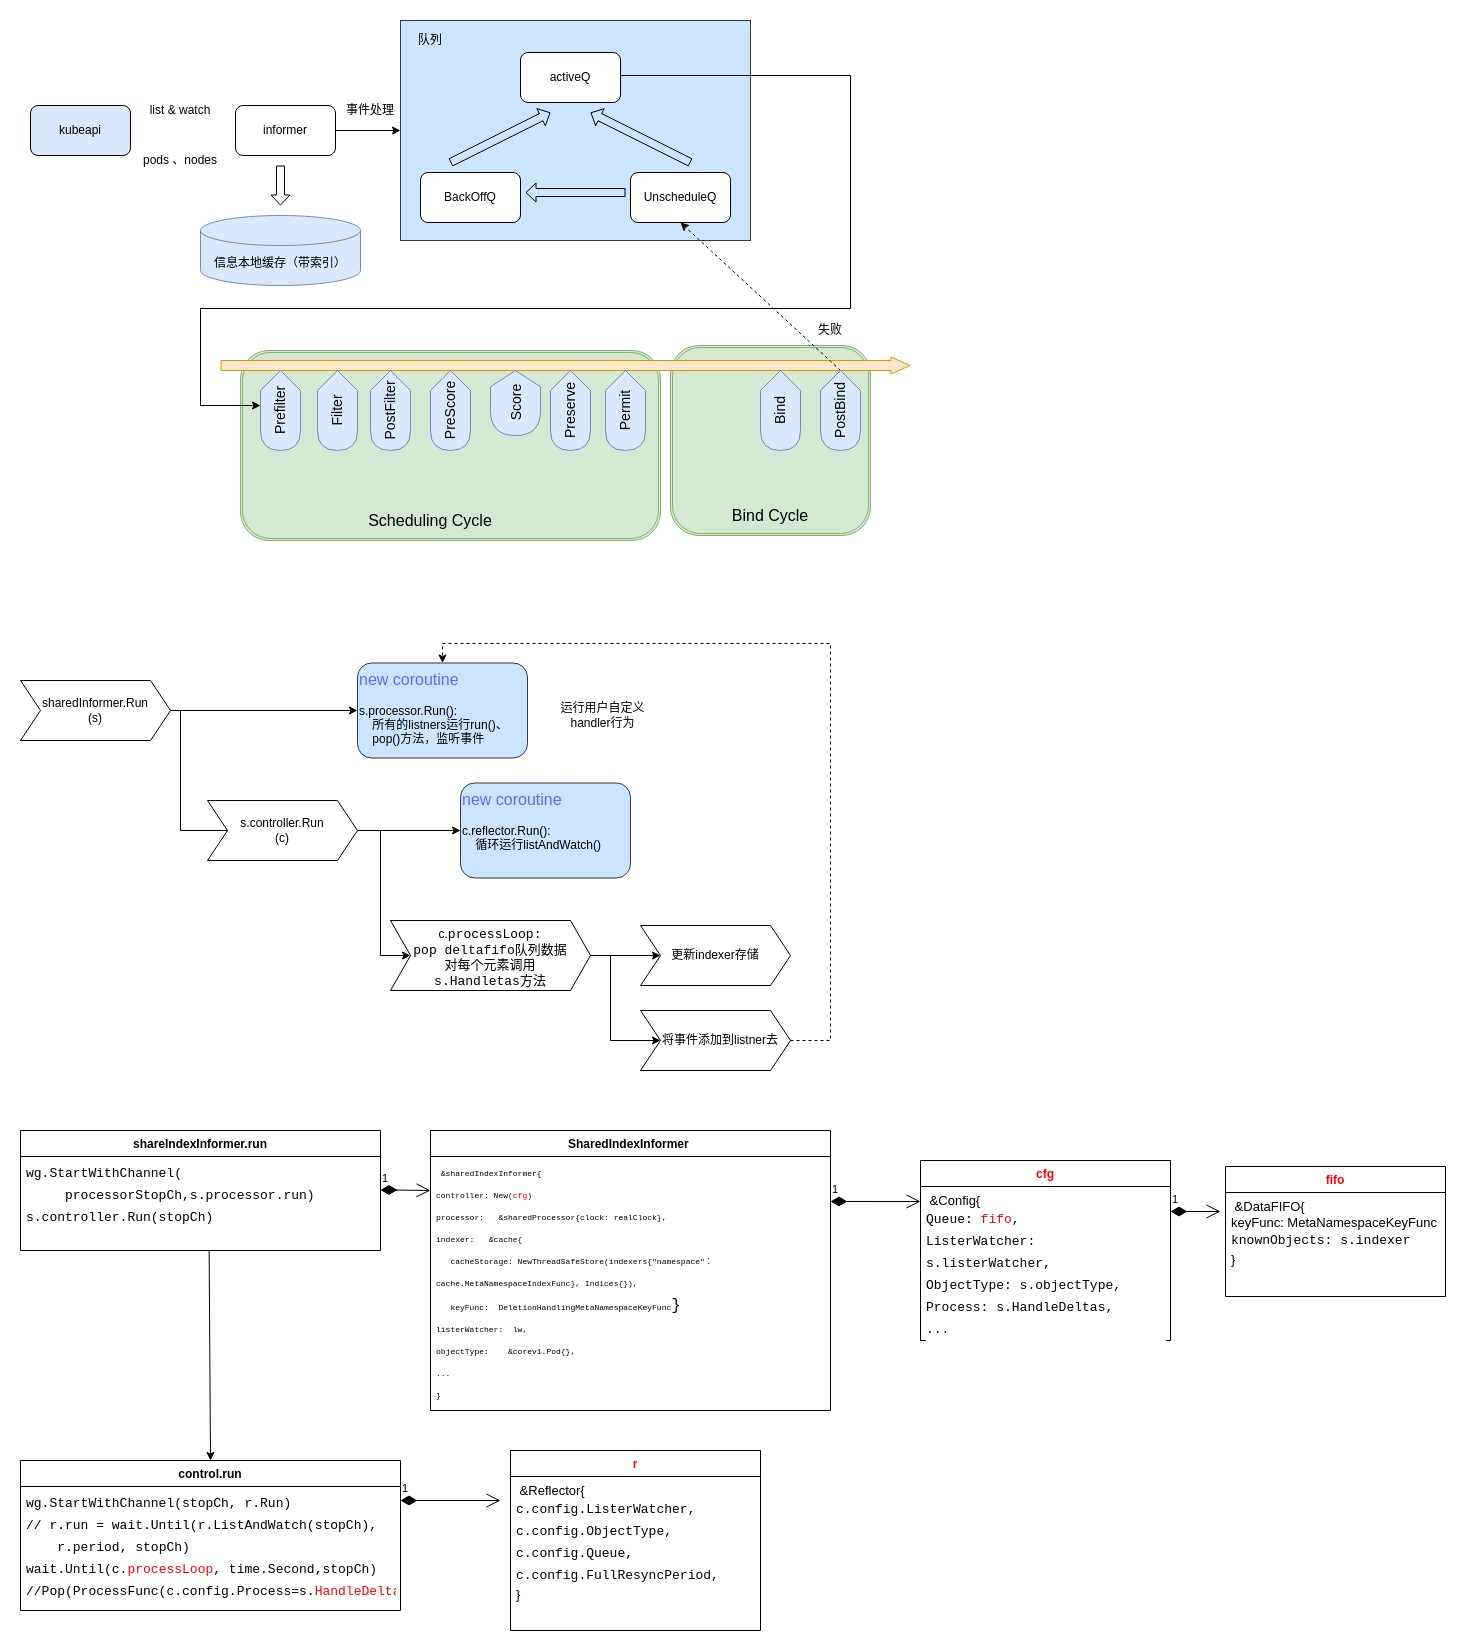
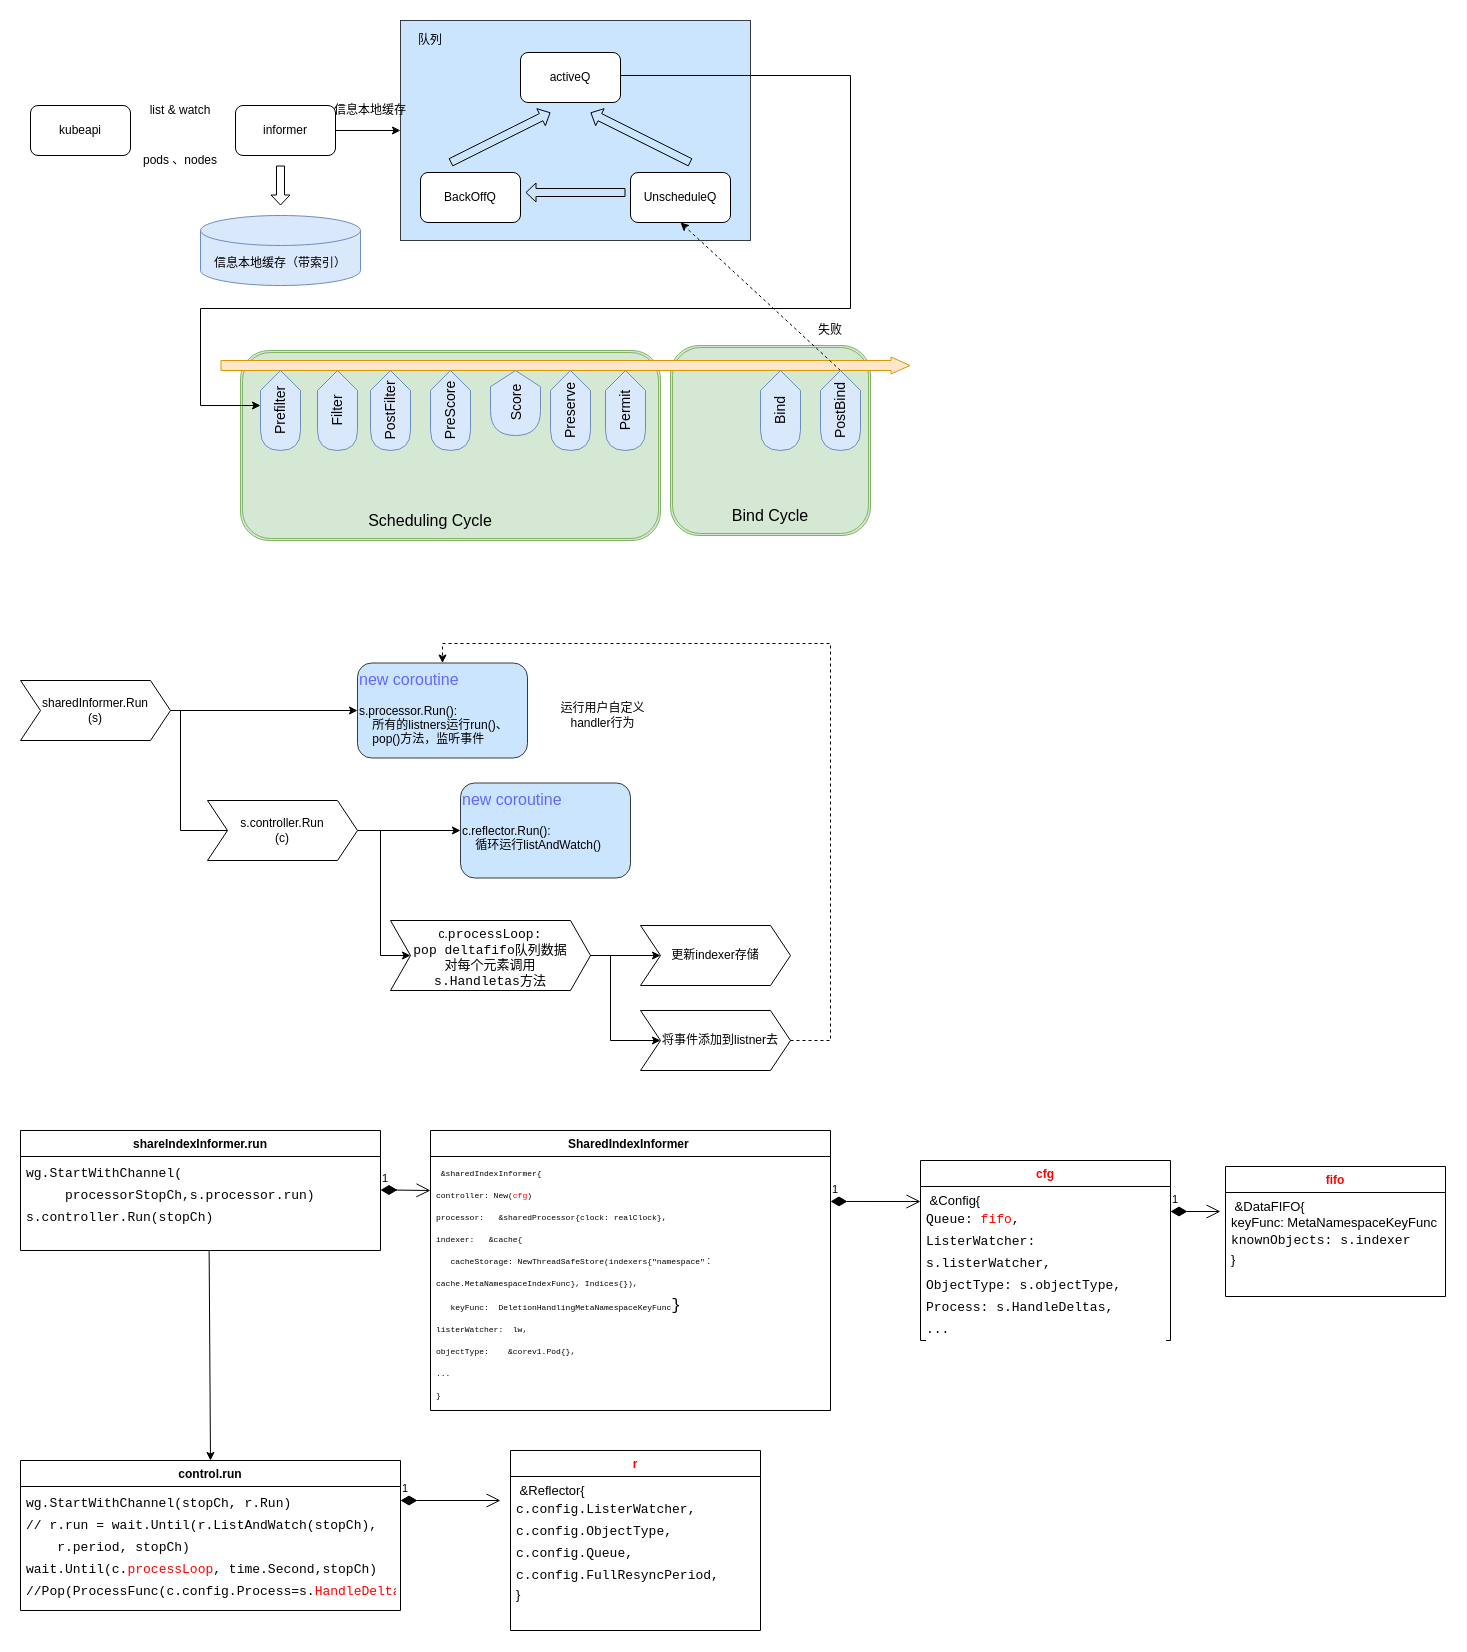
- <mxCell id="23" value="事件处理" style="text;html=1;strokeColor=none;fillColor=none;align=center;verticalAlign=middle;whiteSpace=wrap;rounded=0;" parent="1" vertex="1"><mxGeometry x="330" y="95" width="80" height="30" as="geometry" /></mxCell>
+ <mxCell id="23" value="信息本地缓存" style="text;html=1;strokeColor=none;fillColor=none;align=center;verticalAlign=middle;whiteSpace=wrap;rounded=0;" parent="1" vertex="1"><mxGeometry x="330" y="95" width="80" height="30" as="geometry" /></mxCell>
- <mxCell id="6" value="kubeapi" style="rounded=1;whiteSpace=wrap;html=1;fillColor=#dae8fc;" parent="1" vertex="1"><mxGeometry x="30" y="105" width="100" height="50" as="geometry" /></mxCell>
+ <mxCell id="6" value="kubeapi" style="rounded=1;whiteSpace=wrap;html=1;" parent="1" vertex="1"><mxGeometry x="30" y="105" width="100" height="50" as="geometry" /></mxCell>
